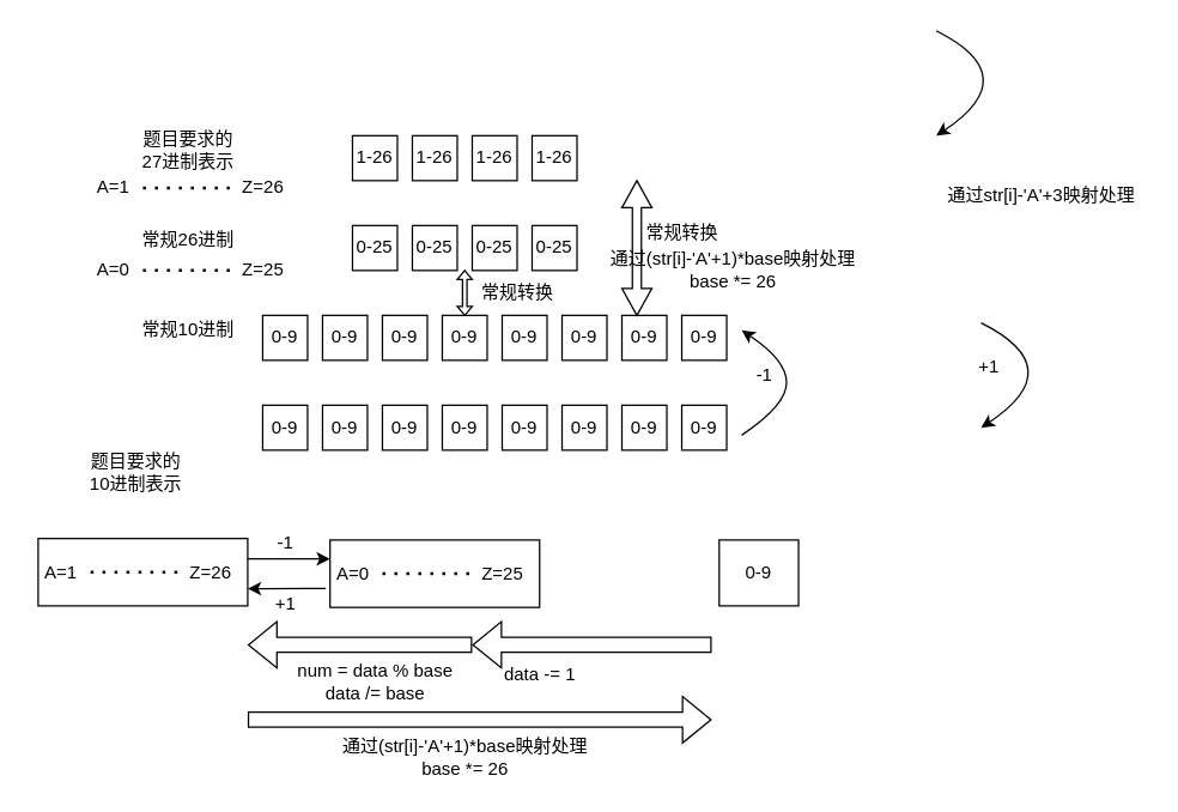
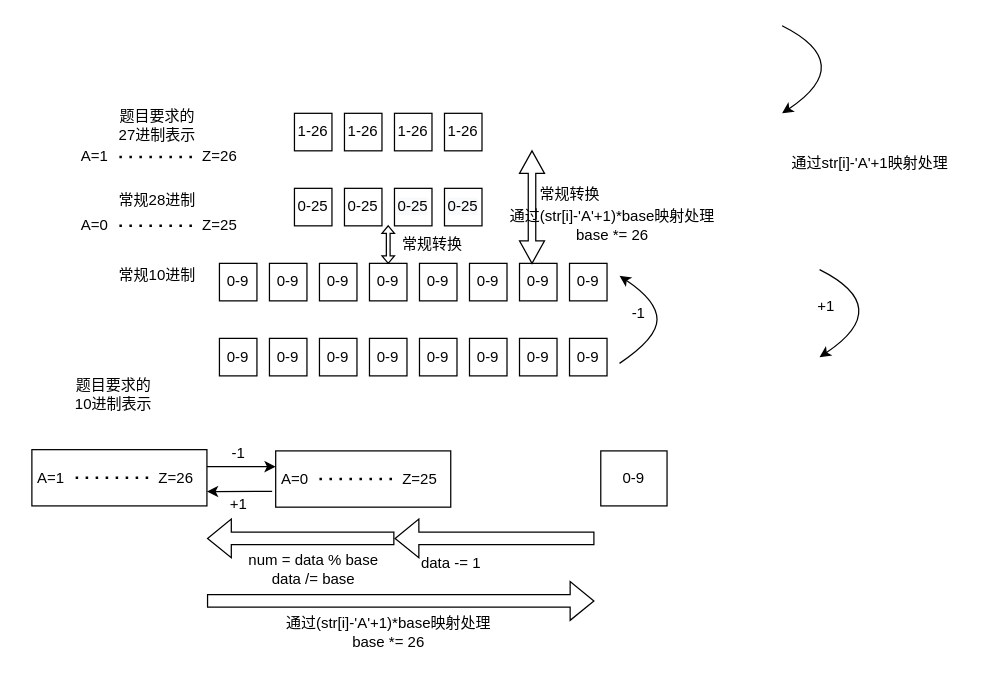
- <mxCell id="43" value="通过str[i]-'A'+3映射处理" style="text;html=1;resizable=0;autosize=1;align=center;verticalAlign=middle;points=[];fillColor=none;strokeColor=none;rounded=0;" vertex="1" parent="1"><mxGeometry x="625" y="120" width="140" height="20" as="geometry" /></mxCell>
+ <mxCell id="43" value="通过str[i]-'A'+1映射处理" style="text;html=1;resizable=0;autosize=1;align=center;verticalAlign=middle;points=[];fillColor=none;strokeColor=none;rounded=0;" vertex="1" parent="1"><mxGeometry x="625" y="120" width="140" height="20" as="geometry" /></mxCell>
- <mxCell id="23" value="常规26进制" style="text;html=1;resizable=0;autosize=1;align=center;verticalAlign=middle;points=[];fillColor=none;strokeColor=none;rounded=0;" parent="1" vertex="1"><mxGeometry x="85" y="150" width="80" height="20" as="geometry" /></mxCell>
+ <mxCell id="23" value="常规28进制" style="text;html=1;resizable=0;autosize=1;align=center;verticalAlign=middle;points=[];fillColor=none;strokeColor=none;rounded=0;" parent="1" vertex="1"><mxGeometry x="85" y="150" width="80" height="20" as="geometry" /></mxCell>
